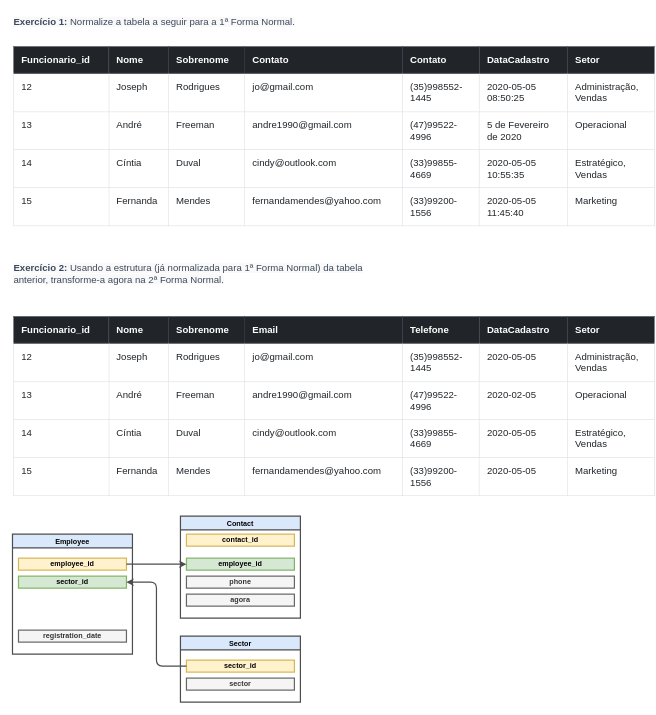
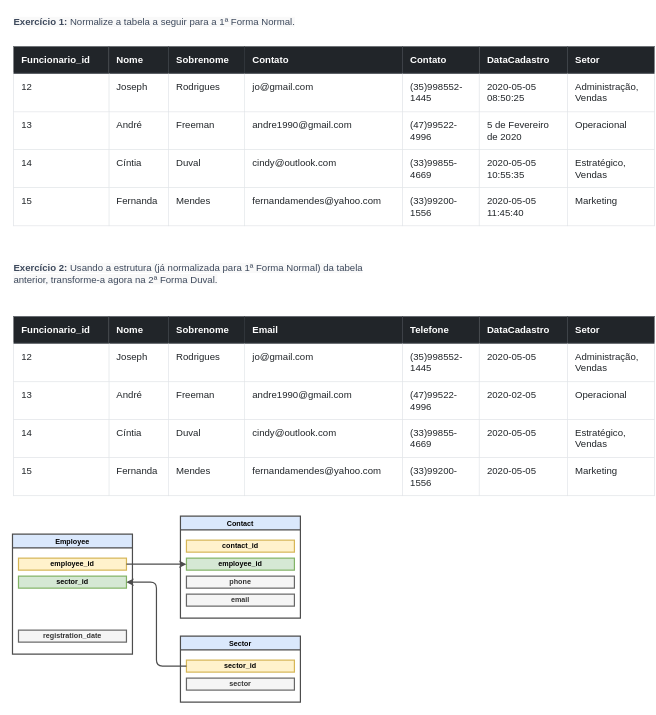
- <mxCell id="19" value="&lt;strong style=&quot;box-sizing: border-box; border: 0px solid rgb(225, 229, 235); font-weight: 600; color: rgb(61, 73, 92); font-family: verdana, arial, &amp;quot;\&amp;quot;helvetica neue\&amp;quot;&amp;quot;, helvetica, &amp;quot;sans-serif&amp;quot;; font-size: 16px; font-style: normal; letter-spacing: normal; text-align: left; text-indent: 0px; text-transform: none; word-spacing: 0px; background-color: rgb(249, 249, 249);&quot;&gt;Exercício 2:&lt;span&gt;&amp;nbsp;&lt;/span&gt;&lt;/strong&gt;&lt;span style=&quot;color: rgb(61, 73, 92); font-family: verdana, arial, &amp;quot;\&amp;quot;helvetica neue\&amp;quot;&amp;quot;, helvetica, &amp;quot;sans-serif&amp;quot;; font-size: 16px; font-style: normal; font-weight: 400; letter-spacing: normal; text-align: left; text-indent: 0px; text-transform: none; word-spacing: 0px; background-color: rgb(249, 249, 249); display: inline; float: none;&quot;&gt;Usando a estrutura (já normalizada para 1ª Forma Normal) da tabela anterior, transforme-a agora na 2ª Forma Normal.&lt;/span&gt;" style="text;whiteSpace=wrap;html=1;" vertex="1" parent="1"><mxGeometry x="20" y="430" width="600" height="60" as="geometry" /></mxCell>
+ <mxCell id="19" value="&lt;strong style=&quot;box-sizing: border-box; border: 0px solid rgb(225, 229, 235); font-weight: 600; color: rgb(61, 73, 92); font-family: verdana, arial, &amp;quot;\&amp;quot;helvetica neue\&amp;quot;&amp;quot;, helvetica, &amp;quot;sans-serif&amp;quot;; font-size: 16px; font-style: normal; letter-spacing: normal; text-align: left; text-indent: 0px; text-transform: none; word-spacing: 0px; background-color: rgb(249, 249, 249);&quot;&gt;Exercício 2:&lt;span&gt;&amp;nbsp;&lt;/span&gt;&lt;/strong&gt;&lt;span style=&quot;color: rgb(61, 73, 92); font-family: verdana, arial, &amp;quot;\&amp;quot;helvetica neue\&amp;quot;&amp;quot;, helvetica, &amp;quot;sans-serif&amp;quot;; font-size: 16px; font-style: normal; font-weight: 400; letter-spacing: normal; text-align: left; text-indent: 0px; text-transform: none; word-spacing: 0px; background-color: rgb(249, 249, 249); display: inline; float: none;&quot;&gt;Usando a estrutura (já normalizada para 1ª Forma Normal) da tabela anterior, transforme-a agora na 2ª Forma Duval.&lt;/span&gt;" style="text;whiteSpace=wrap;html=1;" vertex="1" parent="1"><mxGeometry x="20" y="430" width="600" height="60" as="geometry" /></mxCell>
- <mxCell id="7" value="&lt;b&gt;contact_id&lt;/b&gt;" style="text;html=1;strokeColor=#d6b656;fillColor=#fff2cc;align=center;verticalAlign=middle;whiteSpace=wrap;rounded=0;shadow=0;sketch=0;strokeWidth=2;" vertex="1" parent="6"><mxGeometry x="10" y="30" width="180" height="20" as="geometry" /></mxCell>
+ <mxCell id="7" value="&lt;b&gt;contact_id&lt;/b&gt;" style="text;html=1;strokeColor=#d6b656;fillColor=#fff2cc;align=center;verticalAlign=middle;whiteSpace=wrap;rounded=0;shadow=0;sketch=0;strokeWidth=2;" vertex="1" parent="6"><mxGeometry x="10" y="40" width="180" height="20" as="geometry" /></mxCell>
- <mxCell id="9" value="&lt;b&gt;agora&lt;/b&gt;" style="text;html=1;strokeColor=#666666;fillColor=#f5f5f5;align=center;verticalAlign=middle;whiteSpace=wrap;rounded=0;fontColor=#333333;strokeWidth=2;" vertex="1" parent="6"><mxGeometry x="10" y="130" width="180" height="20" as="geometry" /></mxCell>
+ <mxCell id="9" value="&lt;b&gt;email&lt;/b&gt;" style="text;html=1;strokeColor=#666666;fillColor=#f5f5f5;align=center;verticalAlign=middle;whiteSpace=wrap;rounded=0;fontColor=#333333;strokeWidth=2;" vertex="1" parent="6"><mxGeometry x="10" y="130" width="180" height="20" as="geometry" /></mxCell>
